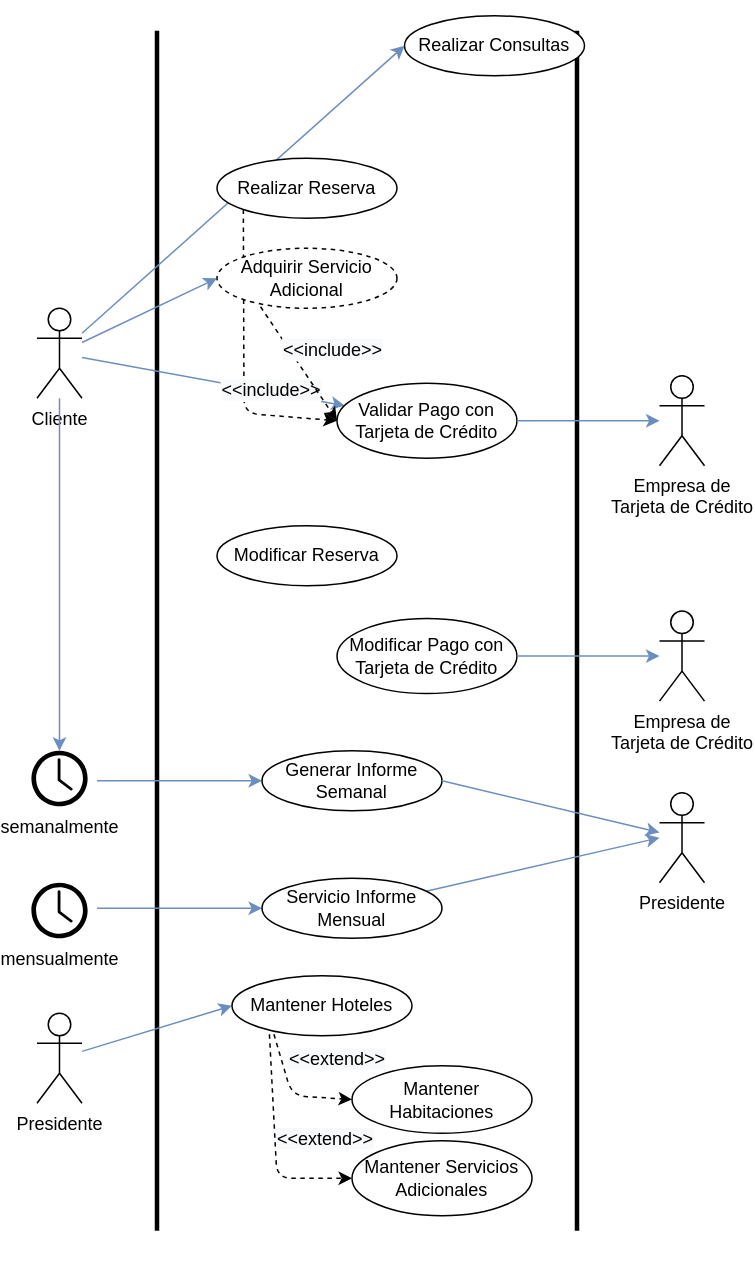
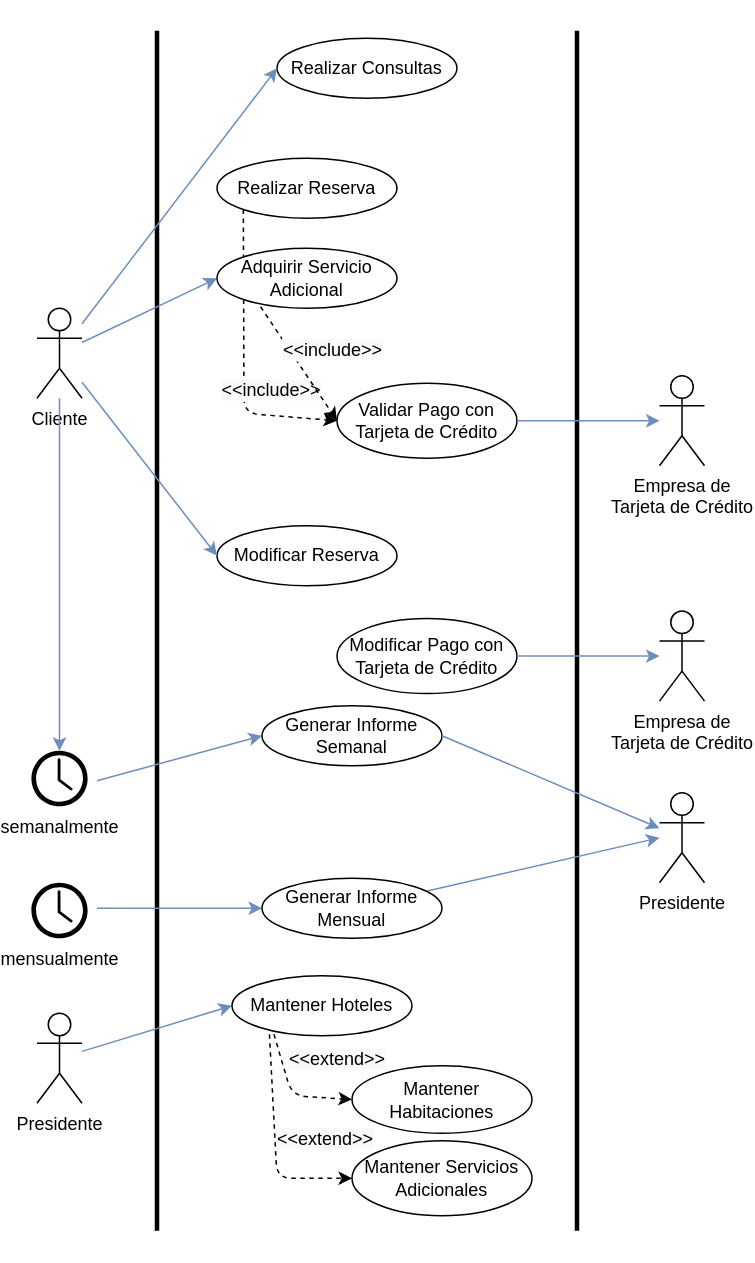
- <mxCell id="6" value="Realizar Consultas" style="ellipse;whiteSpace=wrap;html=1;strokeWidth=1;fontSize=12;" parent="1" vertex="1"><mxGeometry x="269" y="10" width="120" height="40" as="geometry" /></mxCell>
+ <mxCell id="6" value="Realizar Consultas" style="ellipse;whiteSpace=wrap;html=1;strokeWidth=1;fontSize=12;" parent="1" vertex="1"><mxGeometry x="184" y="25" width="120" height="40" as="geometry" /></mxCell>
- <mxCell id="17" value="Adquirir Servicio&lt;br&gt;Adicional" style="ellipse;whiteSpace=wrap;html=1;strokeWidth=1;fontSize=12;dashed=1;" parent="1" vertex="1"><mxGeometry x="144" y="165" width="120" height="40" as="geometry" /></mxCell>
+ <mxCell id="17" value="Adquirir Servicio&lt;br&gt;Adicional" style="ellipse;whiteSpace=wrap;html=1;strokeWidth=1;fontSize=12;" parent="1" vertex="1"><mxGeometry x="144" y="165" width="120" height="40" as="geometry" /></mxCell>
- <mxCell id="11" value="" style="endArrow=classic;html=1;strokeWidth=1;fontSize=14;fillColor=#dae8fc;strokeColor=#6c8ebf;" parent="1" source="5" target="12" edge="1"><mxGeometry width="50" height="50" relative="1" as="geometry"><mxPoint x="49" y="63.125" as="sourcePoint" /><mxPoint x="194" y="45" as="targetPoint" /></mxGeometry></mxCell>
+ <mxCell id="11" value="" style="endArrow=classic;html=1;strokeWidth=1;fontSize=14;fillColor=#dae8fc;strokeColor=#6c8ebf;entryX=0;entryY=0.5;entryDx=0;entryDy=0;" parent="1" source="5" target="10" edge="1"><mxGeometry width="50" height="50" relative="1" as="geometry"><mxPoint x="49" y="63.125" as="sourcePoint" /><mxPoint x="194" y="45" as="targetPoint" /></mxGeometry></mxCell>
- <mxCell id="22" value="Generar Informe&lt;br&gt;Semanal" style="ellipse;whiteSpace=wrap;html=1;strokeWidth=1;fontSize=12;" parent="1" vertex="1"><mxGeometry x="174" y="500" width="120" height="40" as="geometry" /></mxCell>
+ <mxCell id="22" value="Generar Informe&lt;br&gt;Semanal" style="ellipse;whiteSpace=wrap;html=1;strokeWidth=1;fontSize=12;" parent="1" vertex="1"><mxGeometry x="174" y="470" width="120" height="40" as="geometry" /></mxCell>
- <mxCell id="20" value="Servicio Informe&lt;br&gt;Mensual" style="ellipse;whiteSpace=wrap;html=1;strokeWidth=1;fontSize=12;" parent="1" vertex="1"><mxGeometry x="174" y="585" width="120" height="40" as="geometry" /></mxCell>
+ <mxCell id="20" value="Generar Informe&lt;br&gt;Mensual" style="ellipse;whiteSpace=wrap;html=1;strokeWidth=1;fontSize=12;" parent="1" vertex="1"><mxGeometry x="174" y="585" width="120" height="40" as="geometry" /></mxCell>
